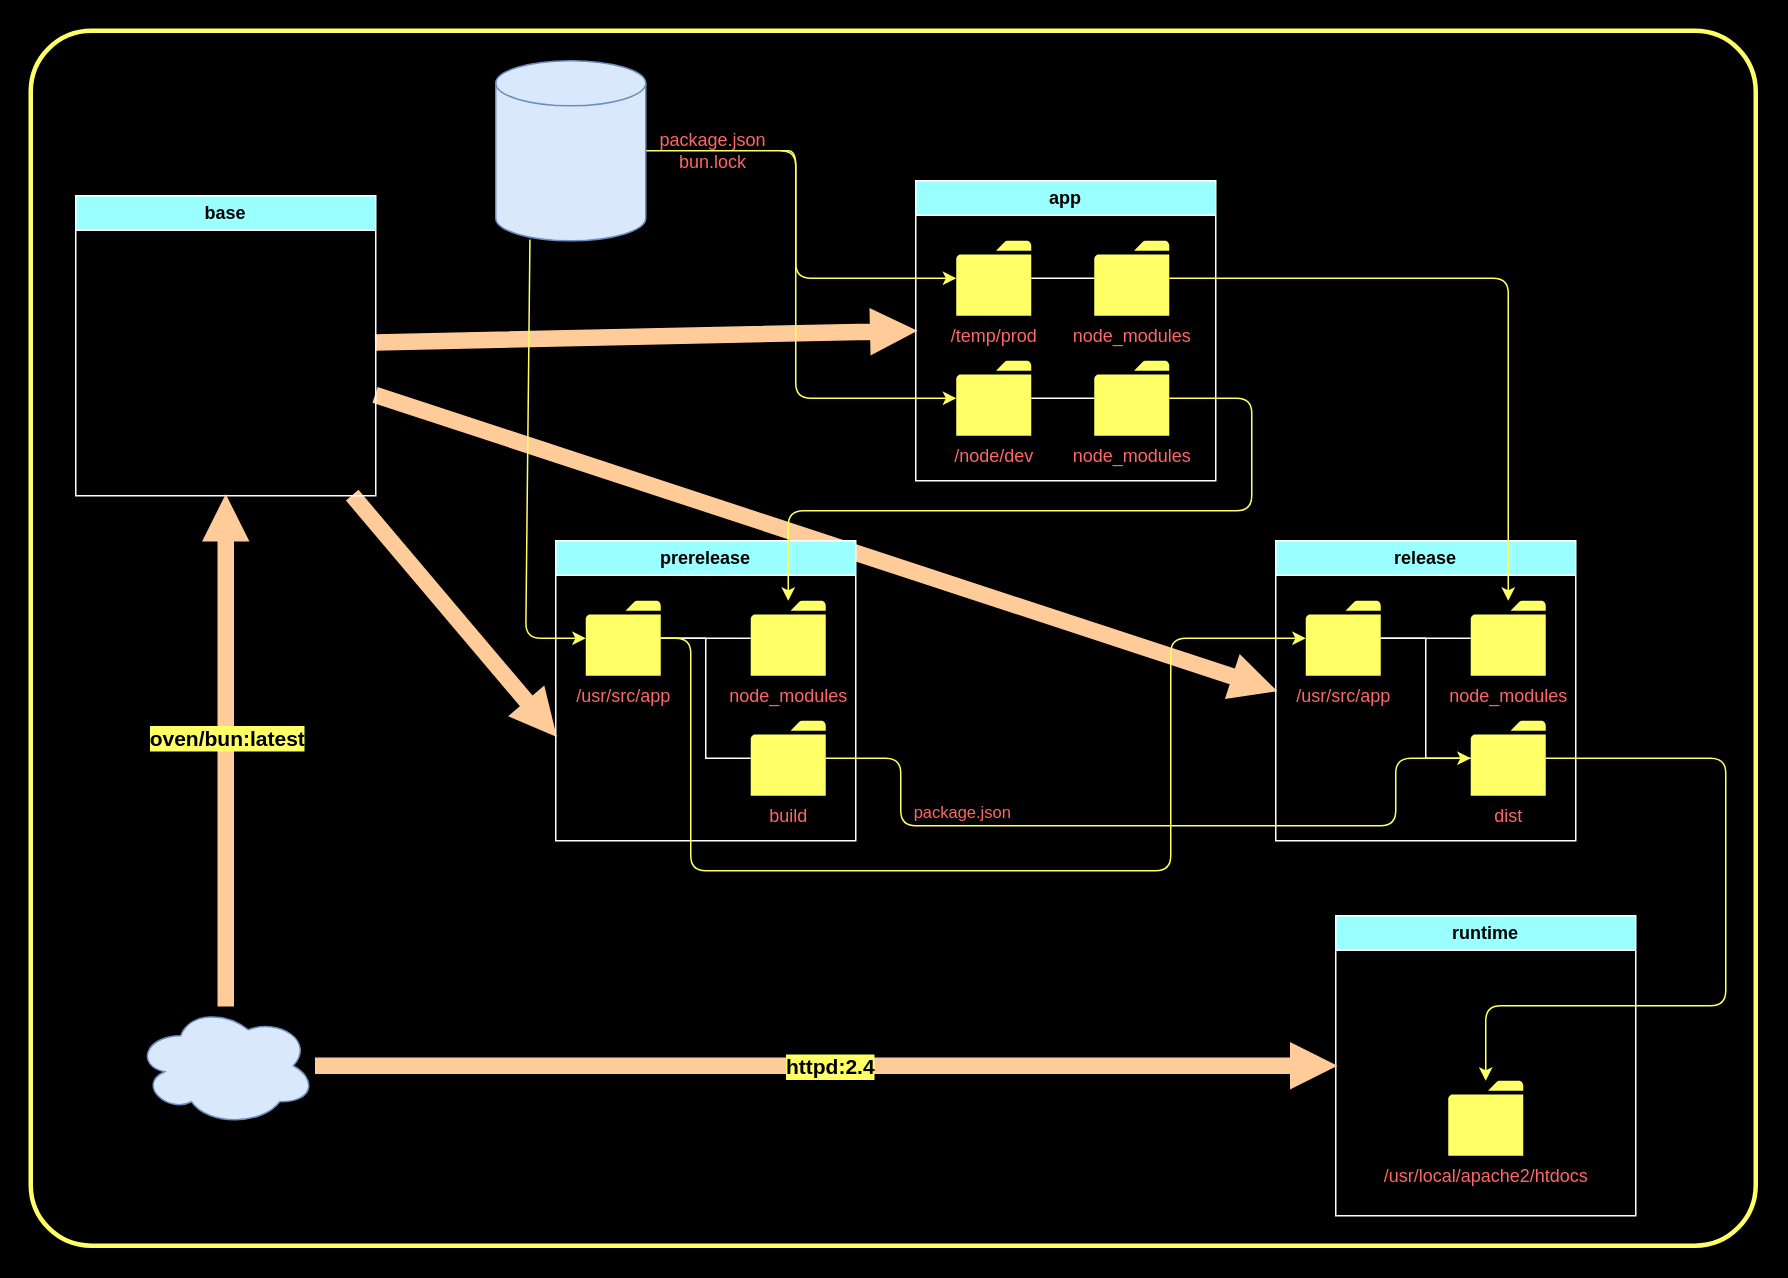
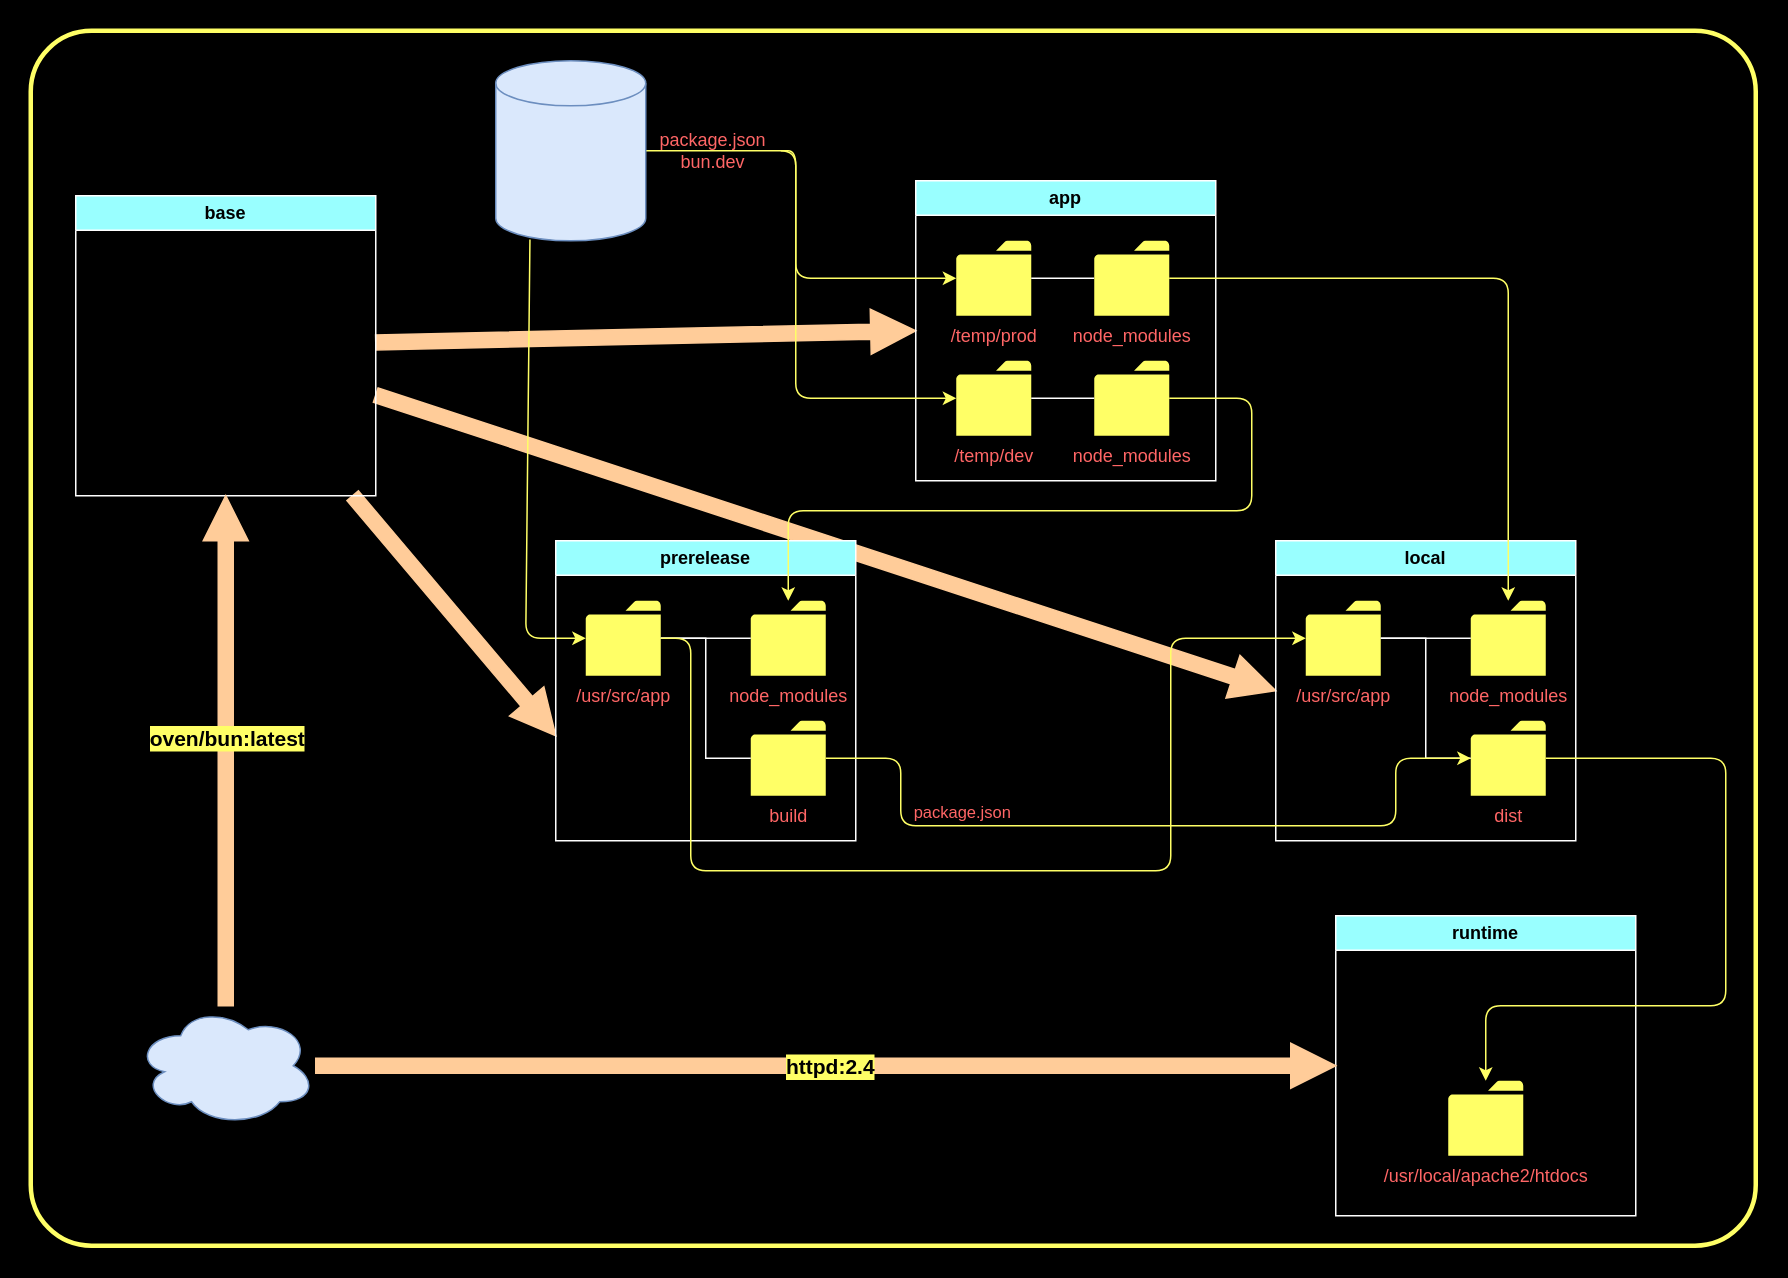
- <mxCell id="41" value="&lt;font style=&quot;color: rgb(255, 102, 102);&quot;&gt;package.json&lt;/font&gt;&lt;div&gt;&lt;font style=&quot;color: rgb(255, 102, 102);&quot;&gt;bun.lock&lt;/font&gt;&lt;/div&gt;" style="text;html=1;align=center;verticalAlign=middle;whiteSpace=wrap;rounded=0;fontColor=#FF6666;labelBackgroundColor=none;" vertex="1" parent="1"><mxGeometry x="430" y="70" width="90" height="60" as="geometry" /></mxCell>
+ <mxCell id="41" value="&lt;font style=&quot;color: rgb(255, 102, 102);&quot;&gt;package.json&lt;/font&gt;&lt;div&gt;&lt;font style=&quot;color: rgb(255, 102, 102);&quot;&gt;bun.dev&lt;/font&gt;&lt;/div&gt;" style="text;html=1;align=center;verticalAlign=middle;whiteSpace=wrap;rounded=0;fontColor=#FF6666;labelBackgroundColor=none;" vertex="1" parent="1"><mxGeometry x="430" y="70" width="90" height="60" as="geometry" /></mxCell>
- <mxCell id="10" value="/node/dev" style="sketch=0;pointerEvents=1;shadow=0;dashed=0;html=1;strokeColor=none;fillColor=#FFFF66;labelPosition=center;verticalLabelPosition=bottom;verticalAlign=top;outlineConnect=0;align=center;shape=mxgraph.office.concepts.folder;fillStyle=solid;fontColor=#FF6666;" vertex="1" parent="7"><mxGeometry x="27" y="120" width="50" height="50" as="geometry" /></mxCell>
+ <mxCell id="10" value="/temp/dev" style="sketch=0;pointerEvents=1;shadow=0;dashed=0;html=1;strokeColor=none;fillColor=#FFFF66;labelPosition=center;verticalLabelPosition=bottom;verticalAlign=top;outlineConnect=0;align=center;shape=mxgraph.office.concepts.folder;fillStyle=solid;fontColor=#FF6666;" vertex="1" parent="7"><mxGeometry x="27" y="120" width="50" height="50" as="geometry" /></mxCell>
- <mxCell id="11" value="&lt;div&gt;&lt;span style=&quot;background-color: transparent;&quot;&gt;release&lt;/span&gt;&lt;/div&gt;" style="swimlane;whiteSpace=wrap;html=1;strokeColor=#FFFFFF;fillColor=#99FFFF;" vertex="1" parent="1"><mxGeometry x="850" y="360" width="200" height="200" as="geometry" /></mxCell>
+ <mxCell id="11" value="&lt;div&gt;&lt;span style=&quot;background-color: transparent;&quot;&gt;local&lt;/span&gt;&lt;/div&gt;" style="swimlane;whiteSpace=wrap;html=1;strokeColor=#FFFFFF;fillColor=#99FFFF;" vertex="1" parent="1"><mxGeometry x="850" y="360" width="200" height="200" as="geometry" /></mxCell>
